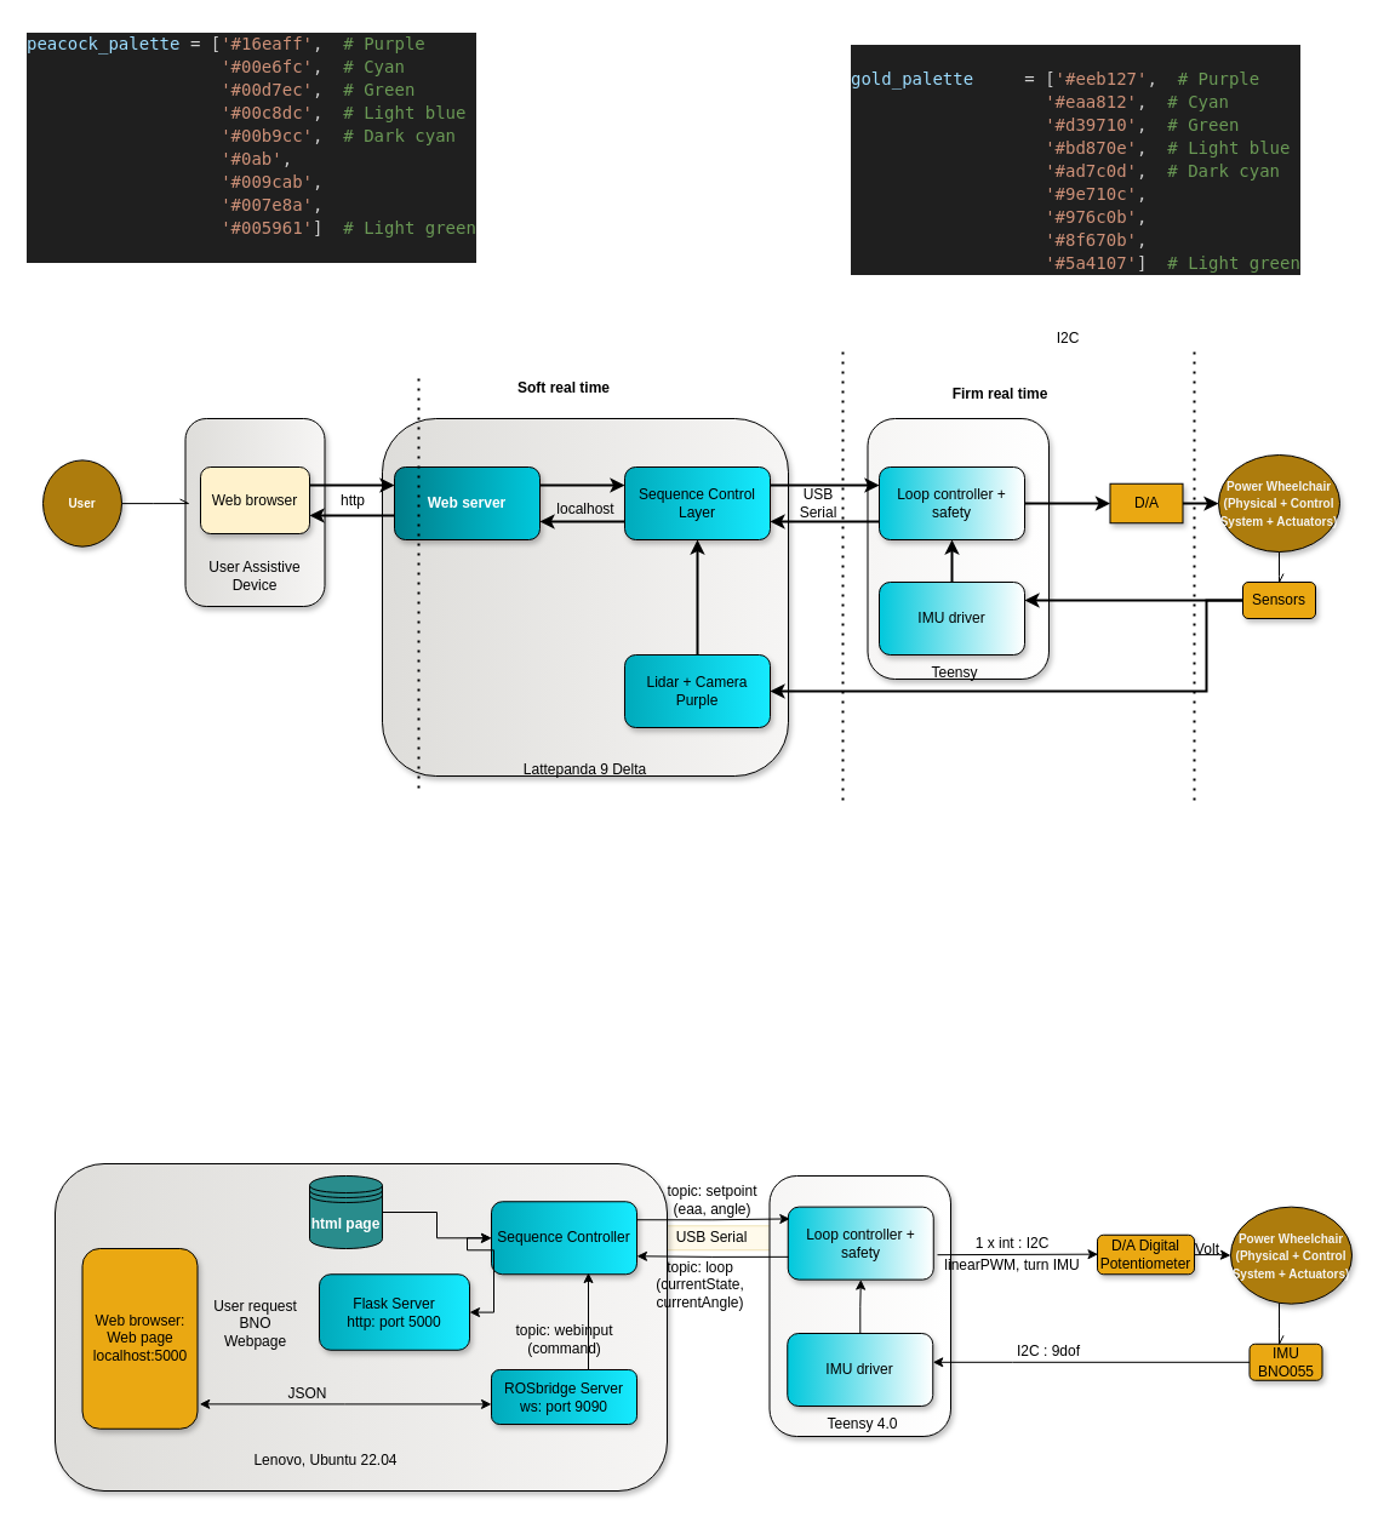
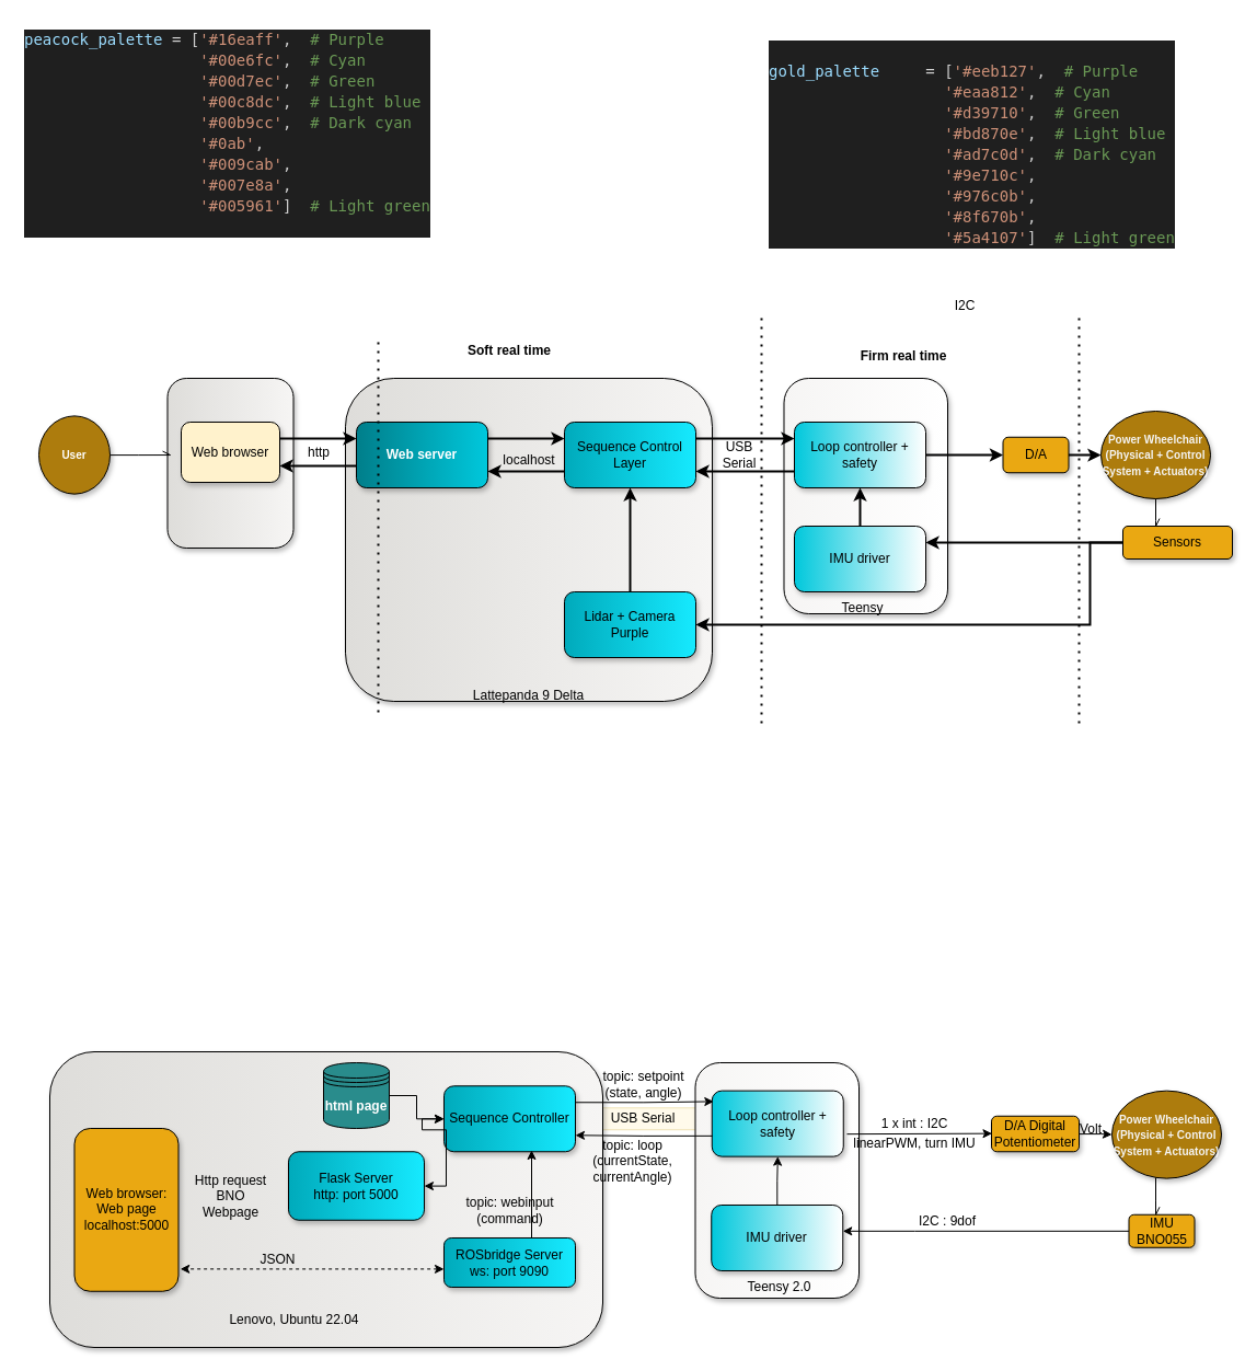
- <mxCell id="22" value="D/A" style="whiteSpace=wrap;html=1;fillColor=#eaa812;shadow=1;rounded=0;" parent="1" vertex="1"><mxGeometry x="915.5" y="398.75" width="60" height="32.5" as="geometry" /></mxCell>
+ <mxCell id="22" value="D/A" style="rounded=1;whiteSpace=wrap;html=1;fillColor=#eaa812;shadow=1;" parent="1" vertex="1"><mxGeometry x="915.5" y="398.75" width="60" height="32.5" as="geometry" /></mxCell>
- <mxCell id="40" value="User Assistive Device" style="text;html=1;align=center;verticalAlign=middle;whiteSpace=wrap;rounded=0;" parent="1" vertex="1"><mxGeometry x="171.25" y="460" width="77.5" height="30" as="geometry" /></mxCell>
- <mxCell id="25" value="Sensors" style="rounded=1;whiteSpace=wrap;html=1;fillColor=#eaa812;shadow=1;" parent="1" vertex="1"><mxGeometry x="1025" y="480" width="60" height="30" as="geometry" /></mxCell>
+ <mxCell id="25" value="Sensors" style="rounded=1;whiteSpace=wrap;html=1;fillColor=#eaa812;shadow=1;" parent="1" vertex="1"><mxGeometry x="1025" y="480" width="100" height="30" as="geometry" /></mxCell>
- <mxCell id="64" value="topic: setpoint (eaa, angle)" style="text;html=1;align=center;verticalAlign=middle;whiteSpace=wrap;rounded=0;" vertex="1" parent="1"><mxGeometry x="540" y="980" width="95" height="20" as="geometry" /></mxCell>
+ <mxCell id="64" value="topic: setpoint (state, angle)" style="text;html=1;align=center;verticalAlign=middle;whiteSpace=wrap;rounded=0;" vertex="1" parent="1"><mxGeometry x="540" y="980" width="95" height="20" as="geometry" /></mxCell>
- <mxCell id="71" value="&lt;font color=&quot;#ffffff&quot;&gt;&lt;b&gt;html page&lt;/b&gt;&lt;/font&gt;" style="shape=datastore;whiteSpace=wrap;html=1;fillColor=#298c8c;" vertex="1" parent="1"><mxGeometry x="255" y="970" width="60" height="60" as="geometry" /></mxCell>
+ <mxCell id="71" value="&lt;font color=&quot;#ffffff&quot;&gt;&lt;b&gt;html page&lt;/b&gt;&lt;/font&gt;" style="shape=datastore;whiteSpace=wrap;html=1;fillColor=#298c8c;" vertex="1" parent="1"><mxGeometry x="295" y="970" width="60" height="60" as="geometry" /></mxCell>
- <mxCell id="74" value="User request" style="text;html=1;align=center;verticalAlign=middle;whiteSpace=wrap;rounded=0;" vertex="1" parent="1"><mxGeometry x="162.5" y="1067.5" width="95" height="20" as="geometry" /></mxCell>
+ <mxCell id="74" value="Http request" style="text;html=1;align=center;verticalAlign=middle;whiteSpace=wrap;rounded=0;" vertex="1" parent="1"><mxGeometry x="162.5" y="1067.5" width="95" height="20" as="geometry" /></mxCell>
- <mxCell id="78" style="edgeStyle=orthogonalEdgeStyle;rounded=0;orthogonalLoop=1;jettySize=auto;html=1;entryX=1.018;entryY=0.863;entryDx=0;entryDy=0;entryPerimeter=0;startArrow=classic;startFill=1;" edge="1" parent="1" source="67" target="69"><mxGeometry relative="1" as="geometry"><Array as="points"><mxPoint x="284" y="1158" /></Array></mxGeometry></mxCell>
+ <mxCell id="78" style="edgeStyle=orthogonalEdgeStyle;rounded=0;orthogonalLoop=1;jettySize=auto;html=1;entryX=1.018;entryY=0.863;entryDx=0;entryDy=0;entryPerimeter=0;startArrow=classic;startFill=1;dashed=1;" edge="1" parent="1" source="67" target="69"><mxGeometry relative="1" as="geometry"><Array as="points"><mxPoint x="284" y="1158" /></Array></mxGeometry></mxCell>
- <mxCell id="55" value="Teensy 4.0" style="text;html=1;align=center;verticalAlign=middle;whiteSpace=wrap;rounded=0;" parent="1" vertex="1"><mxGeometry x="649.25" y="1160" width="125" height="30" as="geometry" /></mxCell>
+ <mxCell id="55" value="Teensy 2.0" style="text;html=1;align=center;verticalAlign=middle;whiteSpace=wrap;rounded=0;" parent="1" vertex="1"><mxGeometry x="649.25" y="1160" width="125" height="30" as="geometry" /></mxCell>
